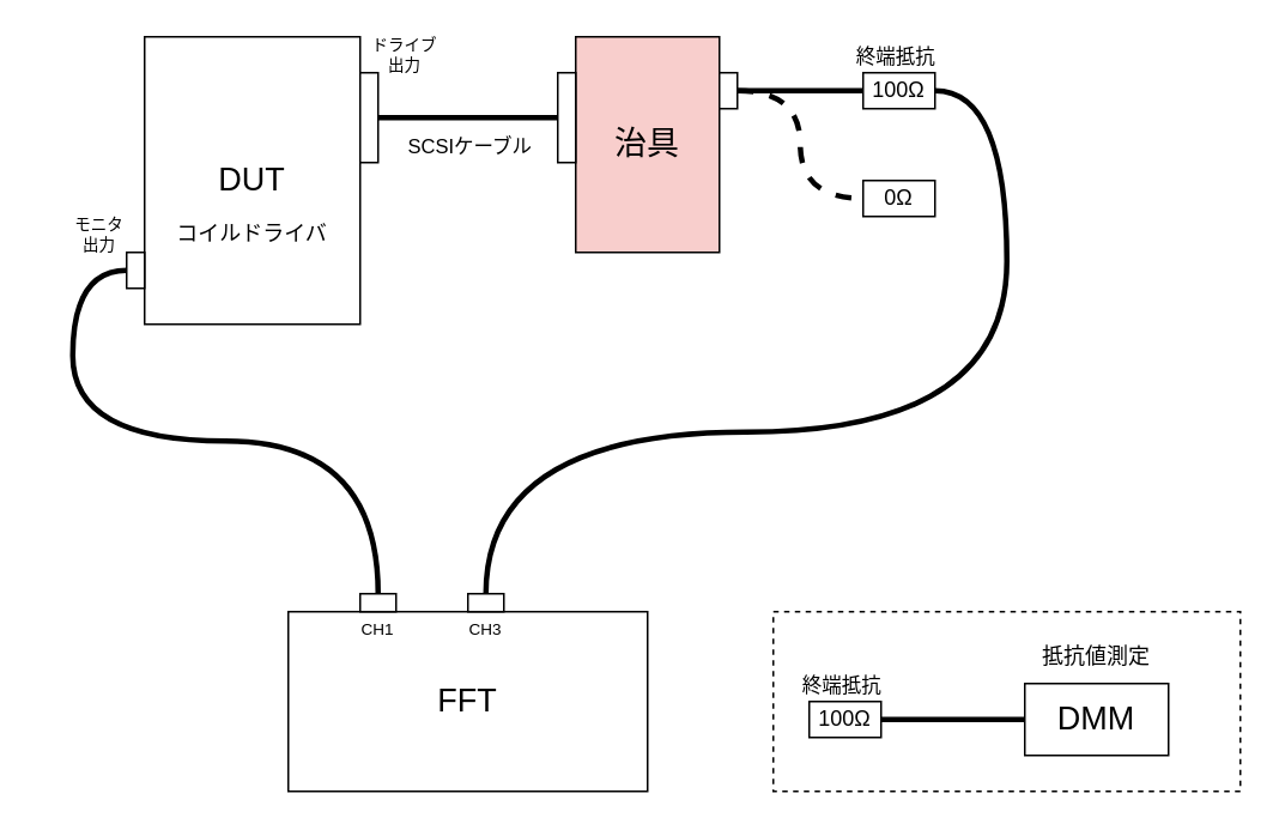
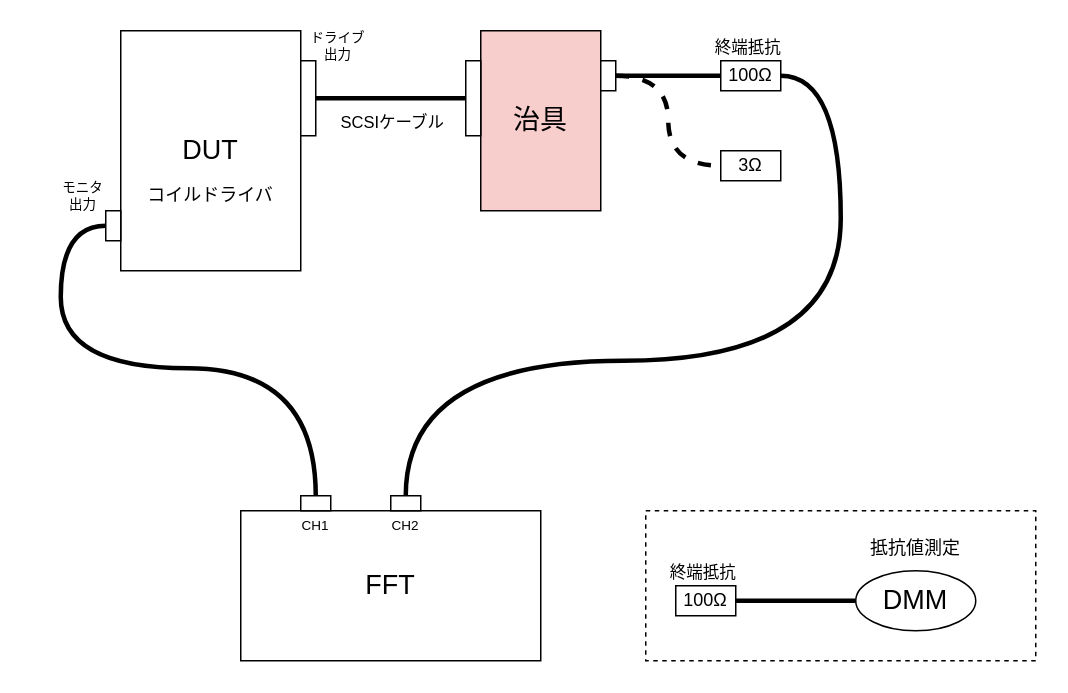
- <mxCell id="6" value="0Ω" style="rounded=0;whiteSpace=wrap;html=1;" vertex="1" parent="1"><mxGeometry x="480" y="100" width="40" height="20" as="geometry" /></mxCell>
+ <mxCell id="6" value="3Ω" style="rounded=0;whiteSpace=wrap;html=1;" vertex="1" parent="1"><mxGeometry x="480" y="100" width="40" height="20" as="geometry" /></mxCell>
- <mxCell id="27" value="&lt;div&gt;CH3&lt;/div&gt;" style="text;html=1;align=center;verticalAlign=middle;whiteSpace=wrap;rounded=0;fontSize=9;" vertex="1" parent="1"><mxGeometry x="235" y="340" width="70" height="20" as="geometry" /></mxCell>
+ <mxCell id="27" value="&lt;div&gt;CH2&lt;/div&gt;" style="text;html=1;align=center;verticalAlign=middle;whiteSpace=wrap;rounded=0;fontSize=9;" vertex="1" parent="1"><mxGeometry x="235" y="340" width="70" height="20" as="geometry" /></mxCell>
- <mxCell id="21" value="DMM" style="rounded=0;whiteSpace=wrap;html=1;direction=south;fontSize=18;" vertex="1" parent="1"><mxGeometry x="570" y="380" width="80" height="40" as="geometry" /></mxCell>
+ <mxCell id="21" value="DMM" style="ellipse;whiteSpace=wrap;html=1;direction=south;fontSize=18;" vertex="1" parent="1"><mxGeometry x="570" y="380" width="80" height="40" as="geometry" /></mxCell>
